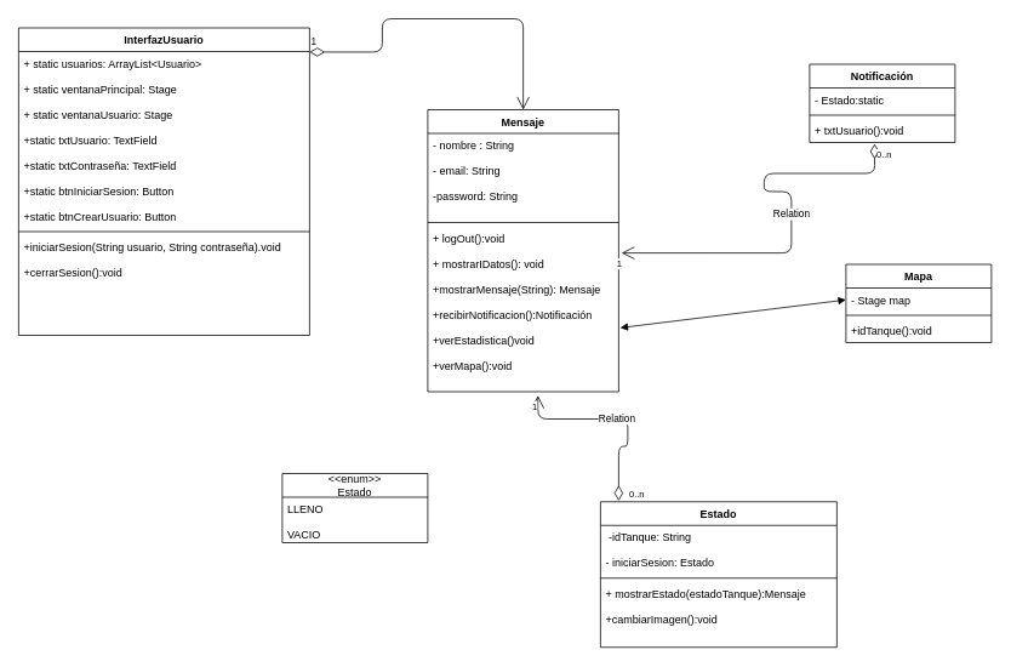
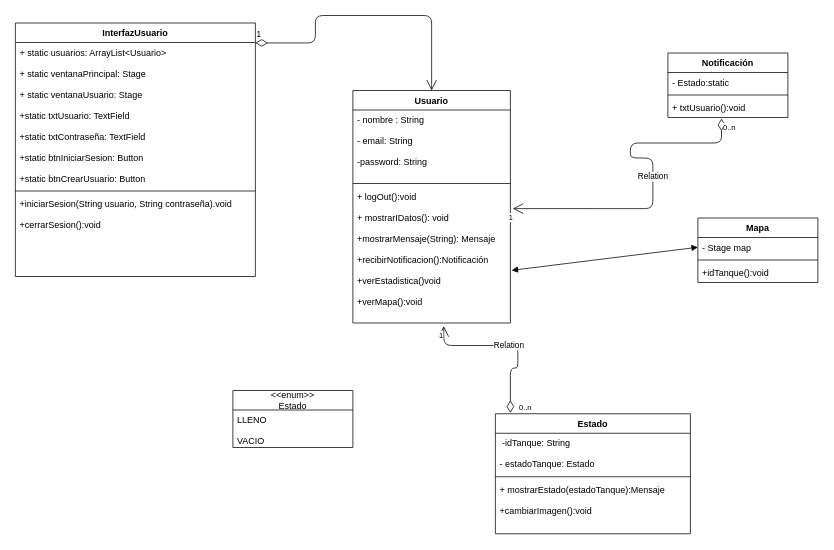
- <mxCell id="6" value="Mensaje" style="swimlane;fontStyle=1;align=center;verticalAlign=top;childLayout=stackLayout;horizontal=1;startSize=26;horizontalStack=0;resizeParent=1;resizeParentMax=0;resizeLast=0;collapsible=1;marginBottom=0;" parent="1" vertex="1"><mxGeometry x="470" y="120" width="210" height="310" as="geometry" /></mxCell>
+ <mxCell id="6" value="Usuario" style="swimlane;fontStyle=1;align=center;verticalAlign=top;childLayout=stackLayout;horizontal=1;startSize=26;horizontalStack=0;resizeParent=1;resizeParentMax=0;resizeLast=0;collapsible=1;marginBottom=0;" parent="1" vertex="1"><mxGeometry x="470" y="120" width="210" height="310" as="geometry" /></mxCell>
- <mxCell id="19" value=" -idTanque: String&#10;&#10;- iniciarSesion: Estado" style="text;strokeColor=none;fillColor=none;align=left;verticalAlign=top;spacingLeft=4;spacingRight=4;overflow=hidden;rotatable=0;points=[[0,0.5],[1,0.5]];portConstraint=eastwest;" parent="18" vertex="1"><mxGeometry y="26" width="260" height="54" as="geometry" /></mxCell>
+ <mxCell id="19" value=" -idTanque: String&#10;&#10;- estadoTanque: Estado" style="text;strokeColor=none;fillColor=none;align=left;verticalAlign=top;spacingLeft=4;spacingRight=4;overflow=hidden;rotatable=0;points=[[0,0.5],[1,0.5]];portConstraint=eastwest;" parent="18" vertex="1"><mxGeometry y="26" width="260" height="54" as="geometry" /></mxCell>
